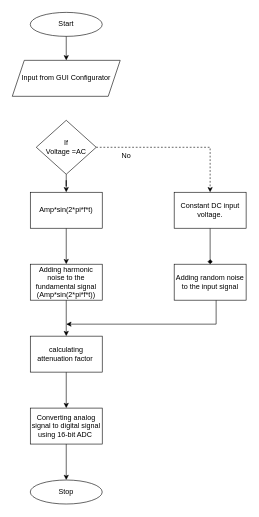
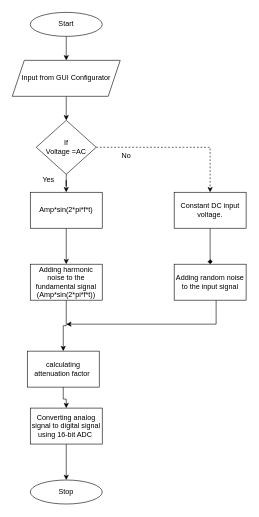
+ <mxCell id="3" value="" style="edgeStyle=orthogonalEdgeStyle;rounded=0;orthogonalLoop=1;jettySize=auto;html=1;" edge="1" parent="1" source="4" target="15"><mxGeometry relative="1" as="geometry" /></mxCell>
+ <mxCell id="18" value="Yes" style="text;html=1;align=center;verticalAlign=middle;resizable=0;points=[];autosize=1;" vertex="1" parent="1"><mxGeometry x="60" y="290" width="40" height="20" as="geometry" /></mxCell>
- <mxCell id="12" value="calculating attenuation factor&amp;nbsp;" style="rounded=0;whiteSpace=wrap;html=1;" vertex="1" parent="1"><mxGeometry x="50" y="560" width="120" height="60" as="geometry" /></mxCell>
+ <mxCell id="12" value="calculating attenuation factor&amp;nbsp;" style="rounded=0;whiteSpace=wrap;html=1;" vertex="1" parent="1"><mxGeometry x="45" y="585" width="120" height="60" as="geometry" /></mxCell>
